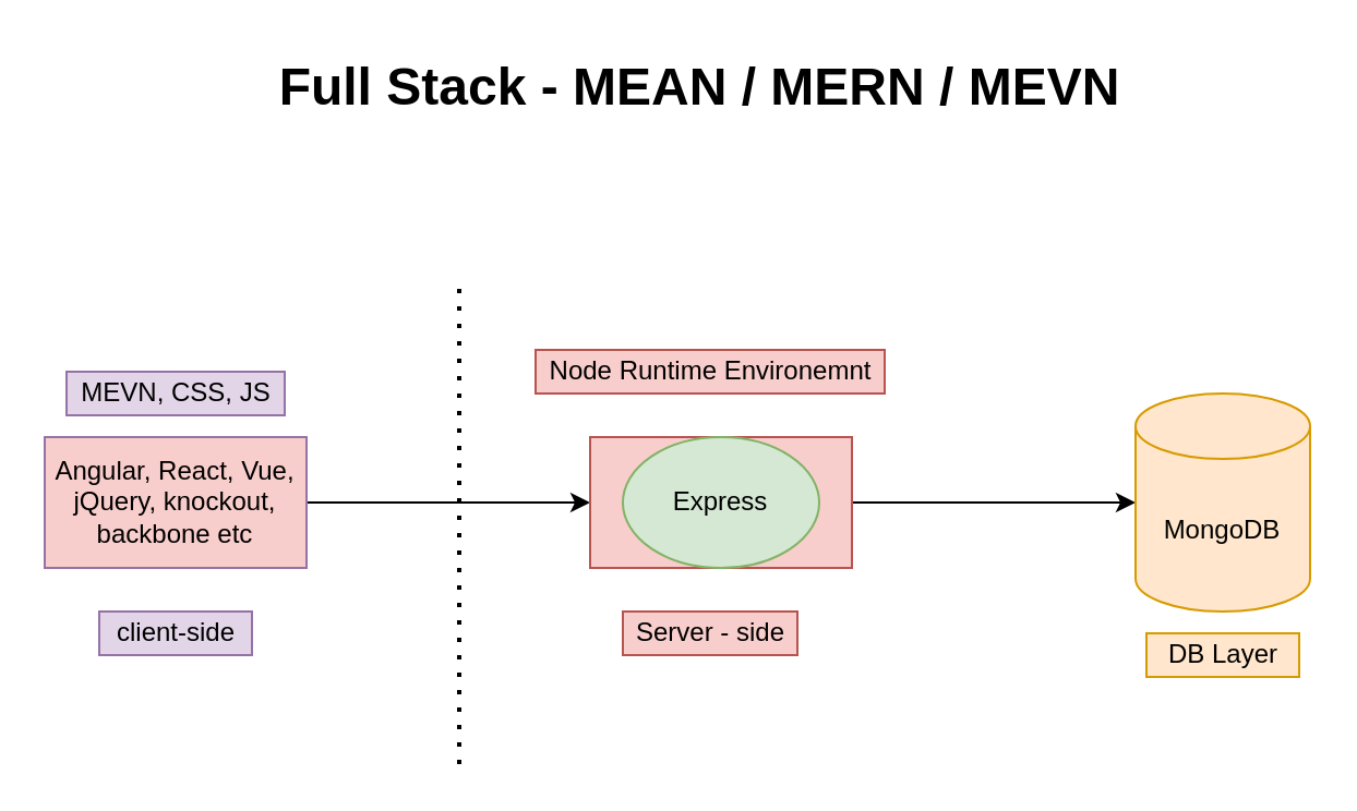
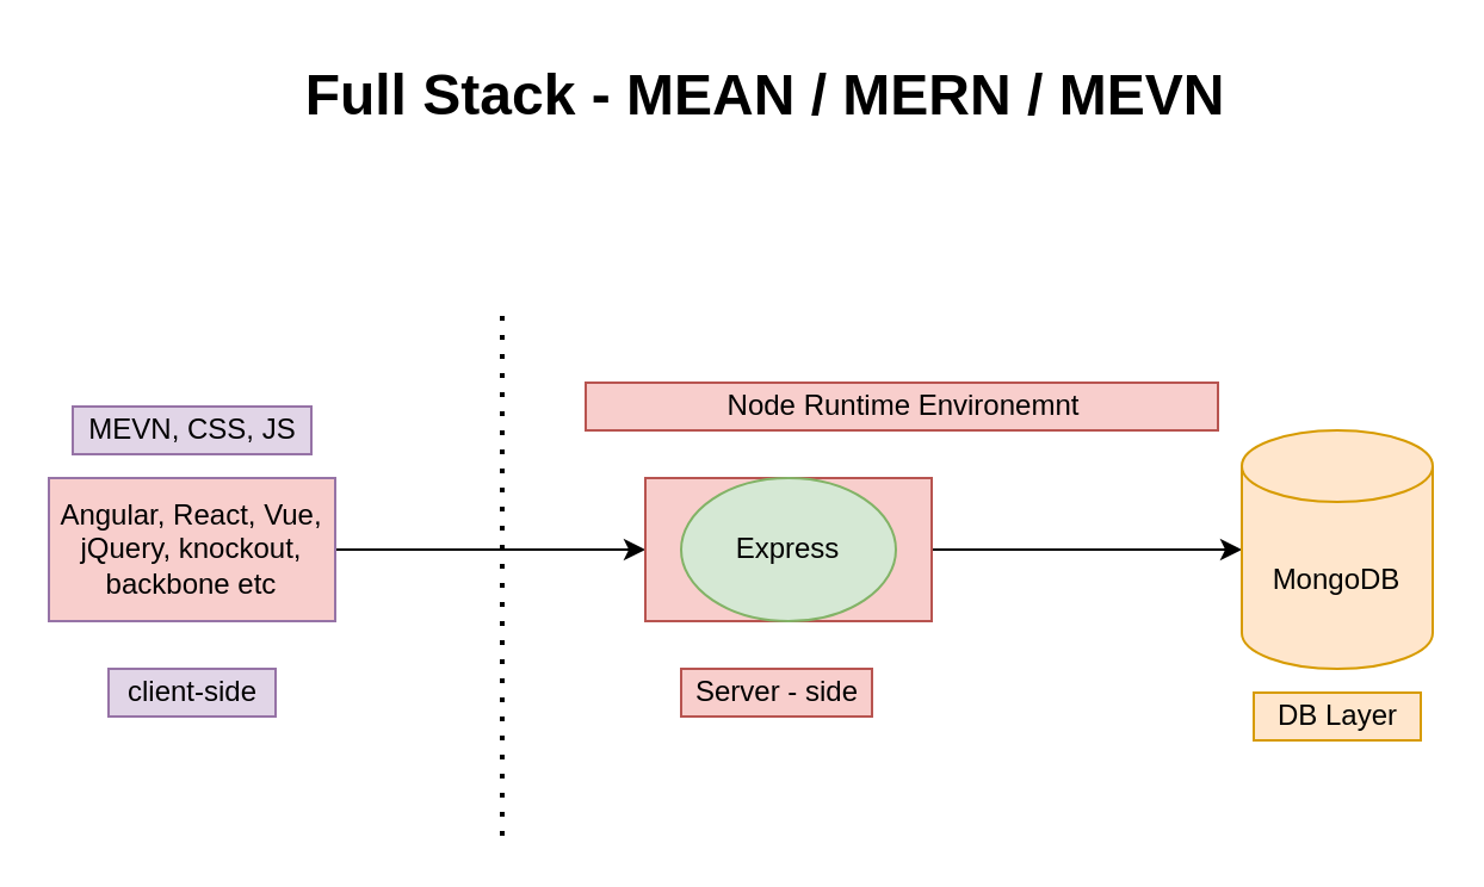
- <mxCell id="11" value="Node Runtime Environemnt" style="text;html=1;align=center;verticalAlign=middle;resizable=0;points=[];autosize=1;strokeColor=#b85450;fillColor=#f8cecc;" parent="1" vertex="1"><mxGeometry x="245" y="160" width="160" height="20" as="geometry" /></mxCell>
+ <mxCell id="11" value="Node Runtime Environemnt" style="text;html=1;align=center;verticalAlign=middle;resizable=0;points=[];autosize=1;strokeColor=#b85450;fillColor=#f8cecc;" parent="1" vertex="1"><mxGeometry x="245" y="160" width="265" height="20" as="geometry" /></mxCell>
